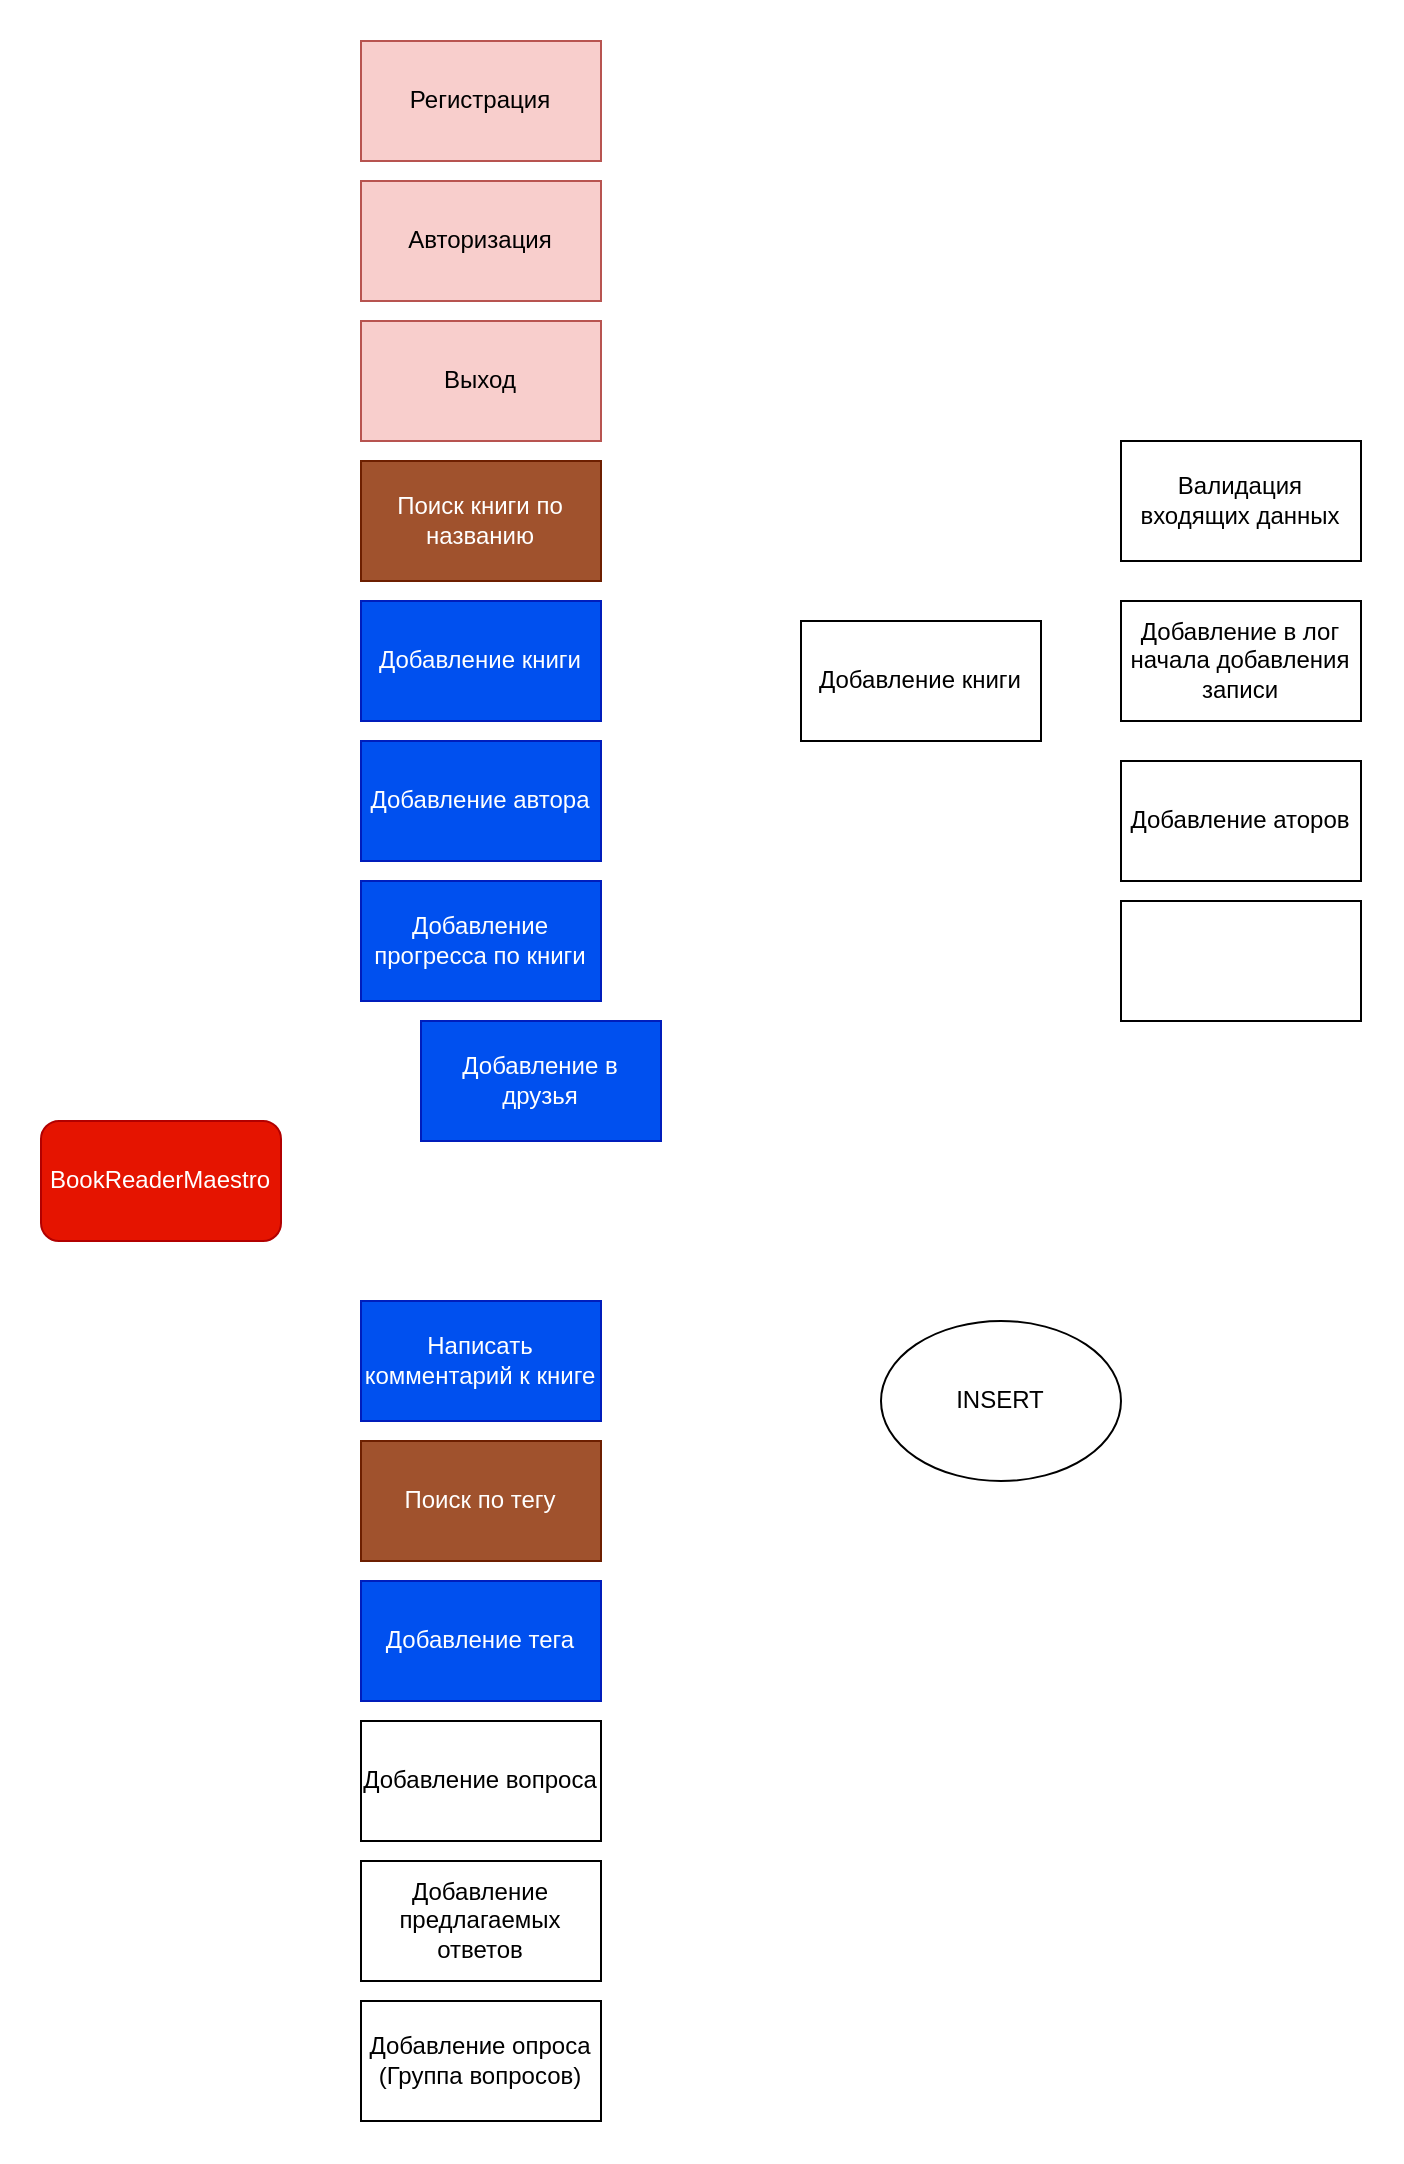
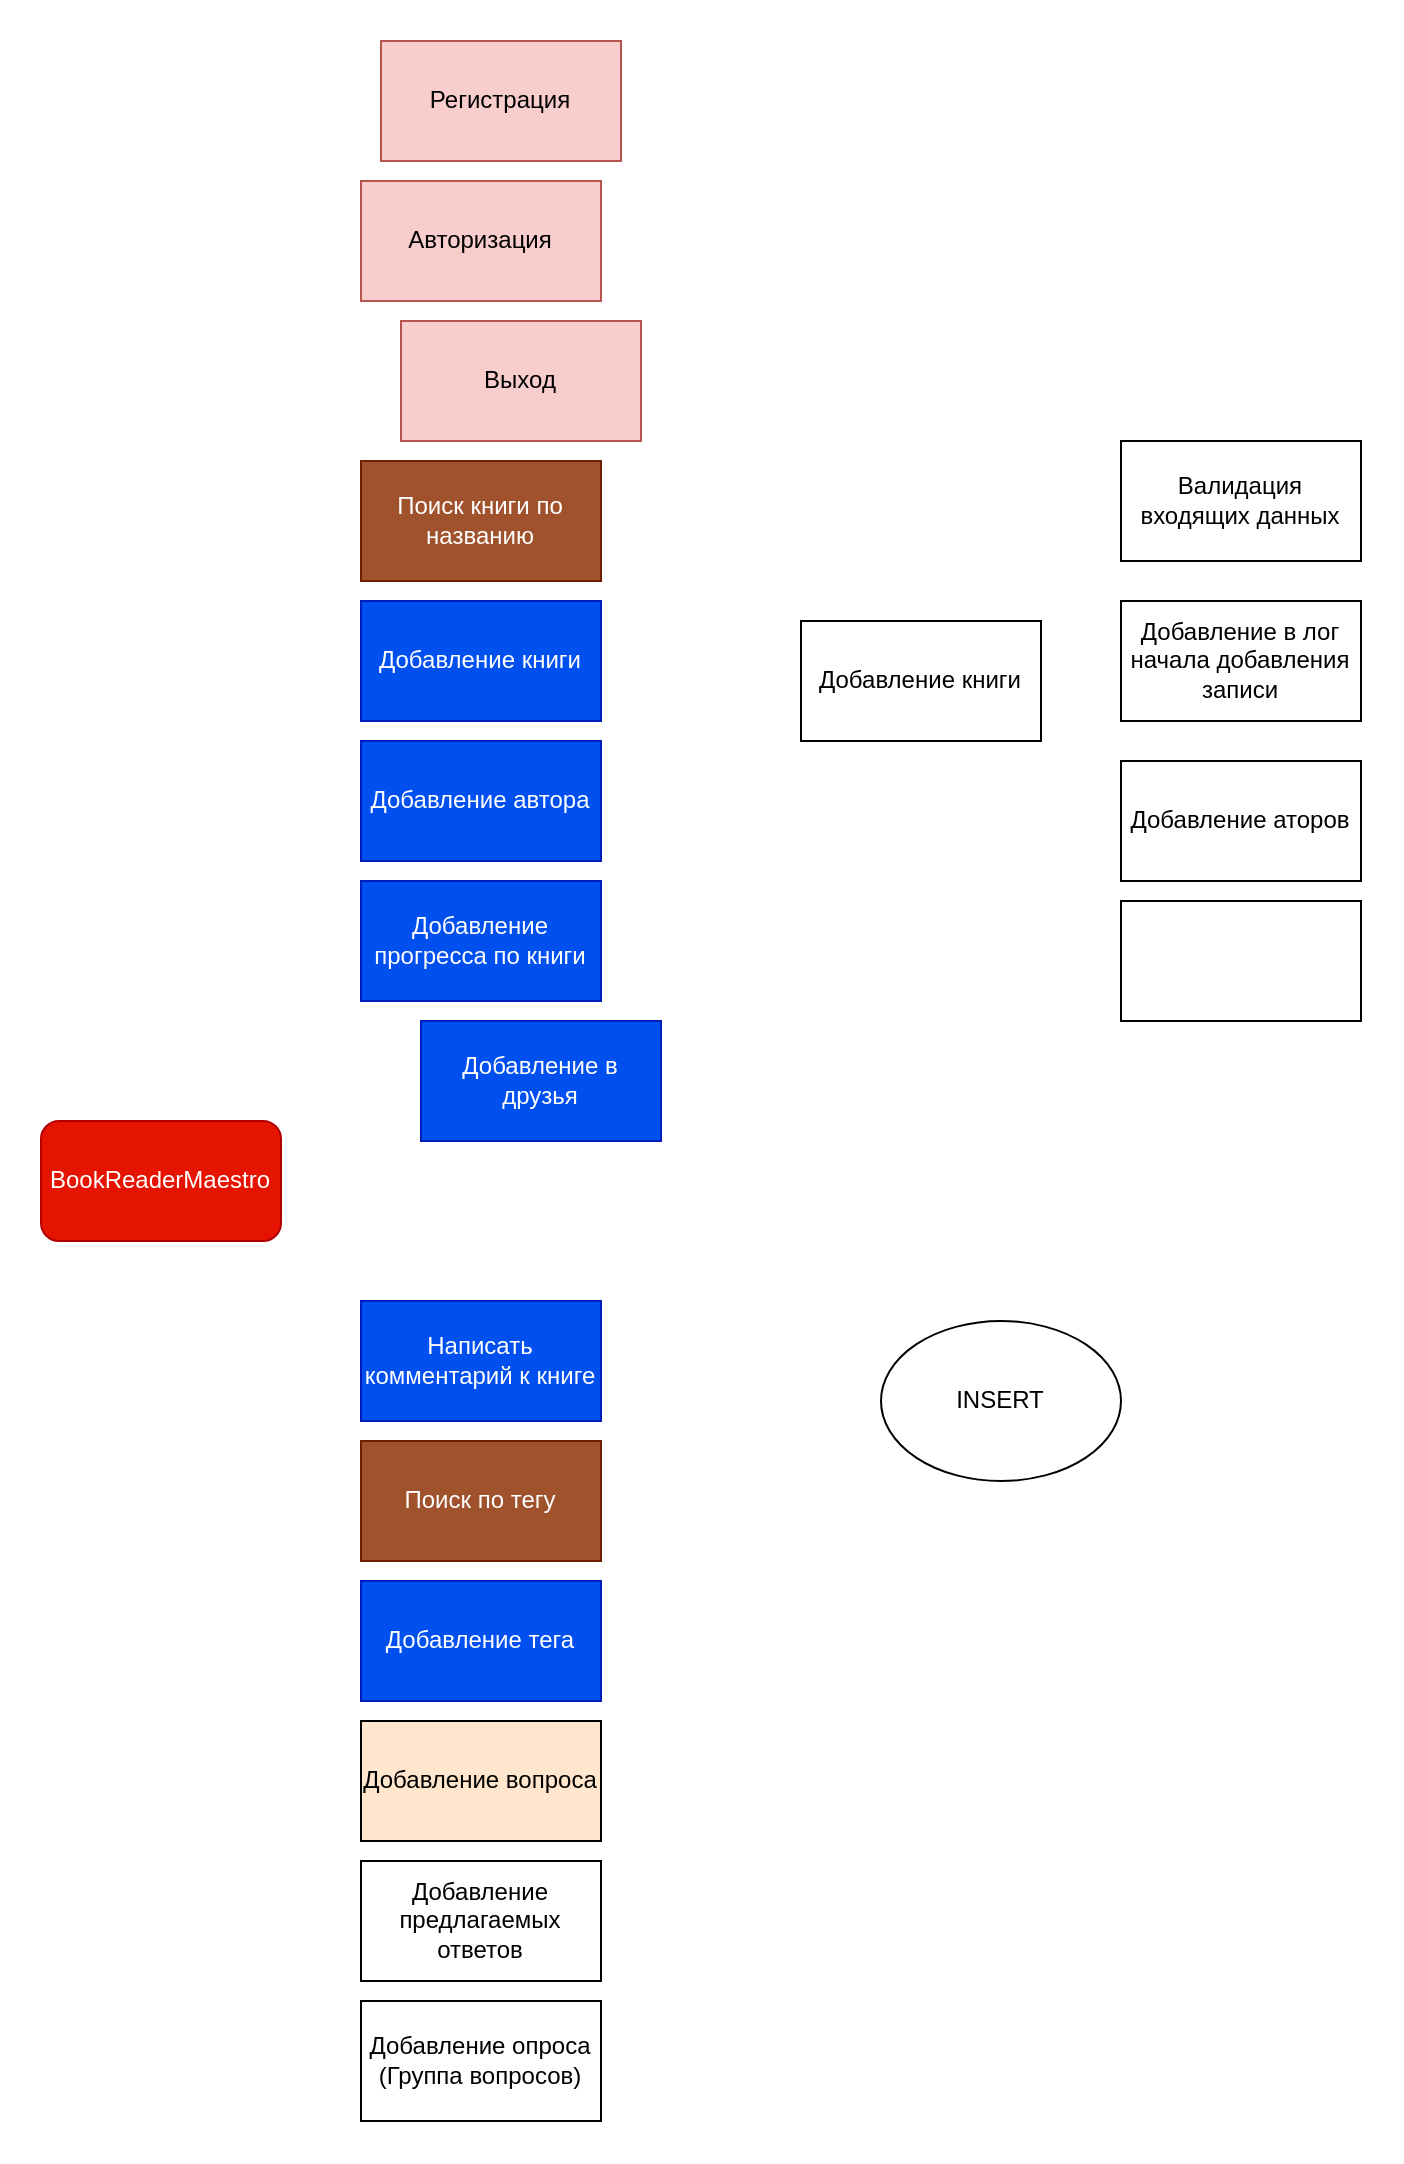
- <mxCell id="3" value="Регистрация" style="rounded=0;whiteSpace=wrap;html=1;fillColor=#f8cecc;strokeColor=#b85450;" vertex="1" parent="1"><mxGeometry x="180" y="20" width="120" height="60" as="geometry" /></mxCell>
+ <mxCell id="3" value="Регистрация" style="rounded=0;whiteSpace=wrap;html=1;fillColor=#f8cecc;strokeColor=#b85450;" vertex="1" parent="1"><mxGeometry x="190" y="20" width="120" height="60" as="geometry" /></mxCell>
- <mxCell id="5" value="Выход" style="rounded=0;whiteSpace=wrap;html=1;fillColor=#f8cecc;strokeColor=#b85450;" vertex="1" parent="1"><mxGeometry x="180" y="160" width="120" height="60" as="geometry" /></mxCell>
+ <mxCell id="5" value="Выход" style="rounded=0;whiteSpace=wrap;html=1;fillColor=#f8cecc;strokeColor=#b85450;" vertex="1" parent="1"><mxGeometry x="200" y="160" width="120" height="60" as="geometry" /></mxCell>
- <mxCell id="19" value="Добавление вопроса" style="rounded=0;whiteSpace=wrap;html=1;" vertex="1" parent="1"><mxGeometry x="180" y="860" width="120" height="60" as="geometry" /></mxCell>
+ <mxCell id="19" value="Добавление вопроса" style="rounded=0;whiteSpace=wrap;html=1;fillColor=#ffe6cc;" vertex="1" parent="1"><mxGeometry x="180" y="860" width="120" height="60" as="geometry" /></mxCell>
